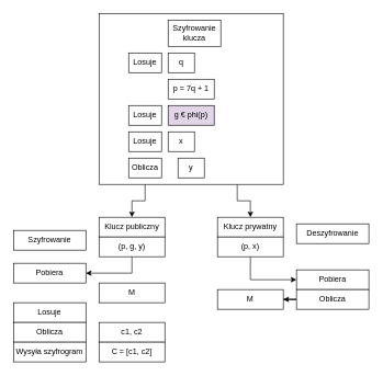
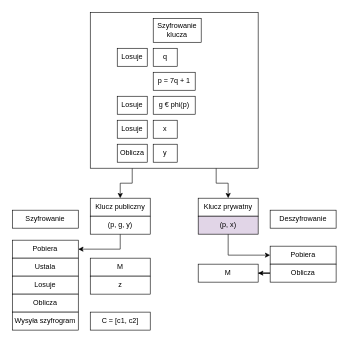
- <mxCell id="9" value="g € phi(p)" style="rounded=0;whiteSpace=wrap;html=1;fillColor=#e1d5e7;" vertex="1" parent="1"><mxGeometry x="255" y="160" width="70" height="30" as="geometry" /></mxCell>
+ <mxCell id="9" value="g € phi(p)" style="rounded=0;whiteSpace=wrap;html=1;" vertex="1" parent="1"><mxGeometry x="255" y="160" width="70" height="30" as="geometry" /></mxCell>
- <mxCell id="13" value="y" style="rounded=0;whiteSpace=wrap;html=1;" vertex="1" parent="1"><mxGeometry x="270" y="240" width="40" height="30" as="geometry" /></mxCell>
+ <mxCell id="13" value="y" style="rounded=0;whiteSpace=wrap;html=1;" vertex="1" parent="1"><mxGeometry x="255" y="240" width="40" height="30" as="geometry" /></mxCell>
- <mxCell id="31" value="Deszyfrowanie" style="rounded=0;whiteSpace=wrap;html=1;" vertex="1" parent="1"><mxGeometry x="450" y="340" width="110" height="30" as="geometry" /></mxCell>
+ <mxCell id="31" value="Deszyfrowanie" style="rounded=0;whiteSpace=wrap;html=1;" vertex="1" parent="1"><mxGeometry x="450" y="350" width="110" height="30" as="geometry" /></mxCell>
- <mxCell id="20" value="(p, x)" style="rounded=0;whiteSpace=wrap;html=1;" vertex="1" parent="1"><mxGeometry x="330" y="360" width="100" height="30" as="geometry" /></mxCell>
+ <mxCell id="20" value="(p, x)" style="rounded=0;whiteSpace=wrap;html=1;fillColor=#e1d5e7;" vertex="1" parent="1"><mxGeometry x="330" y="360" width="100" height="30" as="geometry" /></mxCell>
+ <mxCell id="23" value="Ustala" style="rounded=0;whiteSpace=wrap;html=1;" vertex="1" parent="1"><mxGeometry x="20" y="430" width="110" height="30" as="geometry" /></mxCell>
+ <mxCell id="26" value="z" style="rounded=0;whiteSpace=wrap;html=1;" vertex="1" parent="1"><mxGeometry x="150" y="460" width="100" height="30" as="geometry" /></mxCell>
- <mxCell id="28" value="c1, c2" style="rounded=0;whiteSpace=wrap;html=1;" vertex="1" parent="1"><mxGeometry x="150" y="490" width="100" height="30" as="geometry" /></mxCell>
